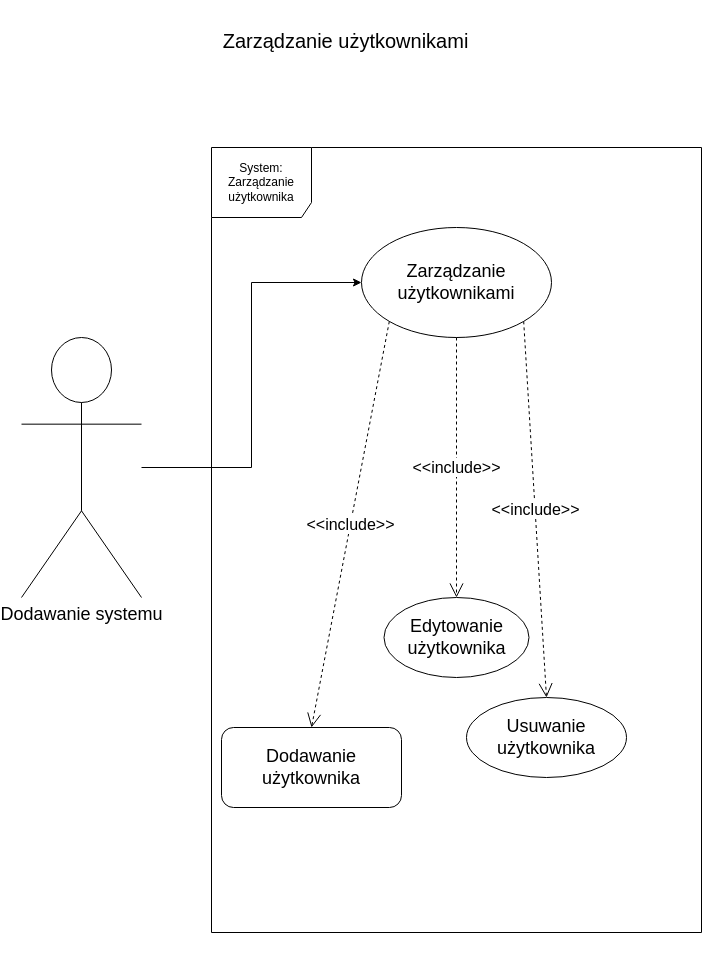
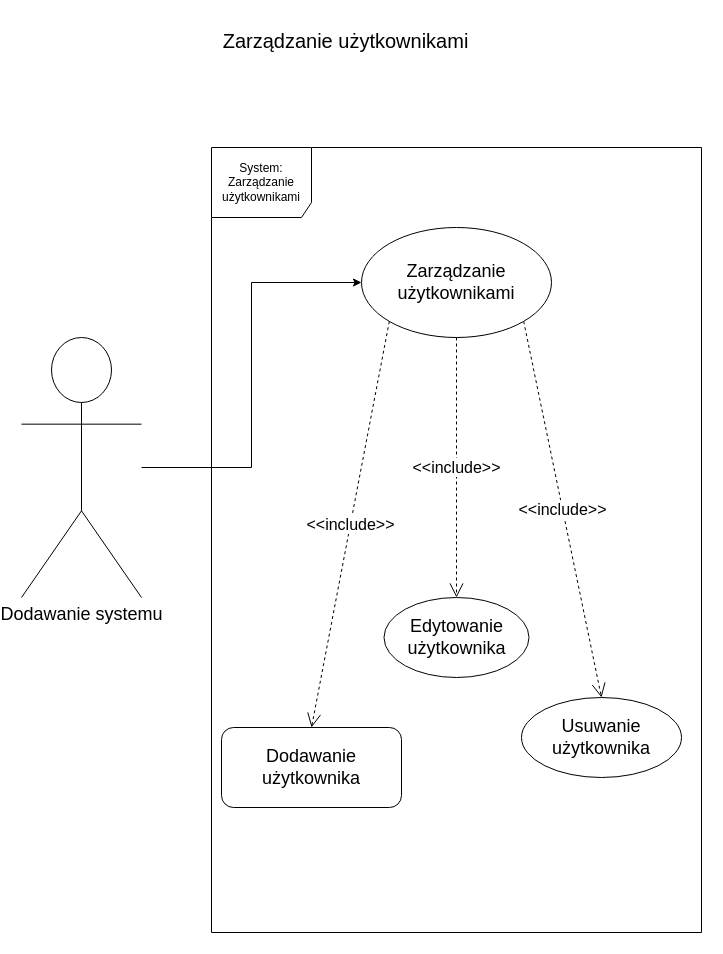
- <mxCell id="4" value="System: Zarządzanie użytkownika" style="shape=umlFrame;whiteSpace=wrap;html=1;pointerEvents=0;width=100;height=70;" parent="1" vertex="1"><mxGeometry x="210" y="147" width="490" height="785" as="geometry" /></mxCell>
+ <mxCell id="4" value="System: Zarządzanie użytkownikami" style="shape=umlFrame;whiteSpace=wrap;html=1;pointerEvents=0;width=100;height=70;" parent="1" vertex="1"><mxGeometry x="210" y="147" width="490" height="785" as="geometry" /></mxCell>
- <mxCell id="7" value="&lt;font style=&quot;font-size: 18px;&quot;&gt;Usuwanie użytkownika&lt;/font&gt;" style="ellipse;whiteSpace=wrap;html=1;" parent="1" vertex="1"><mxGeometry x="465" y="697" width="160" height="80" as="geometry" /></mxCell>
+ <mxCell id="7" value="&lt;font style=&quot;font-size: 18px;&quot;&gt;Usuwanie użytkownika&lt;/font&gt;" style="ellipse;whiteSpace=wrap;html=1;" parent="1" vertex="1"><mxGeometry x="520" y="697" width="160" height="80" as="geometry" /></mxCell>
